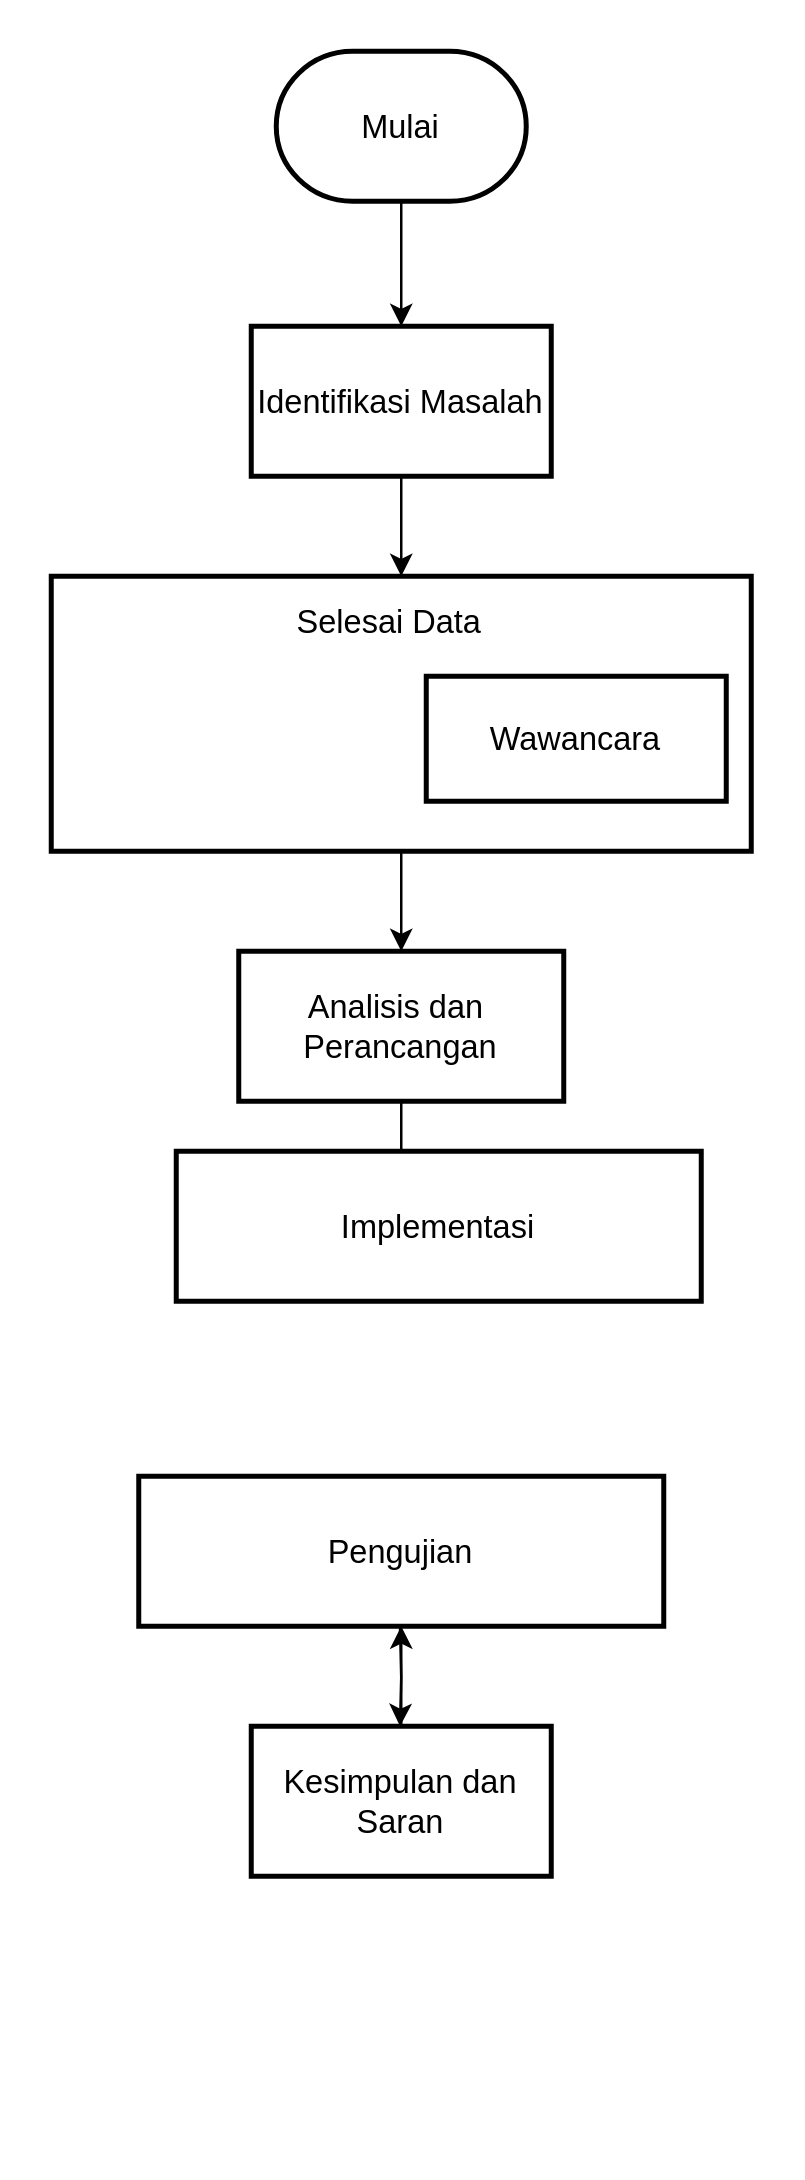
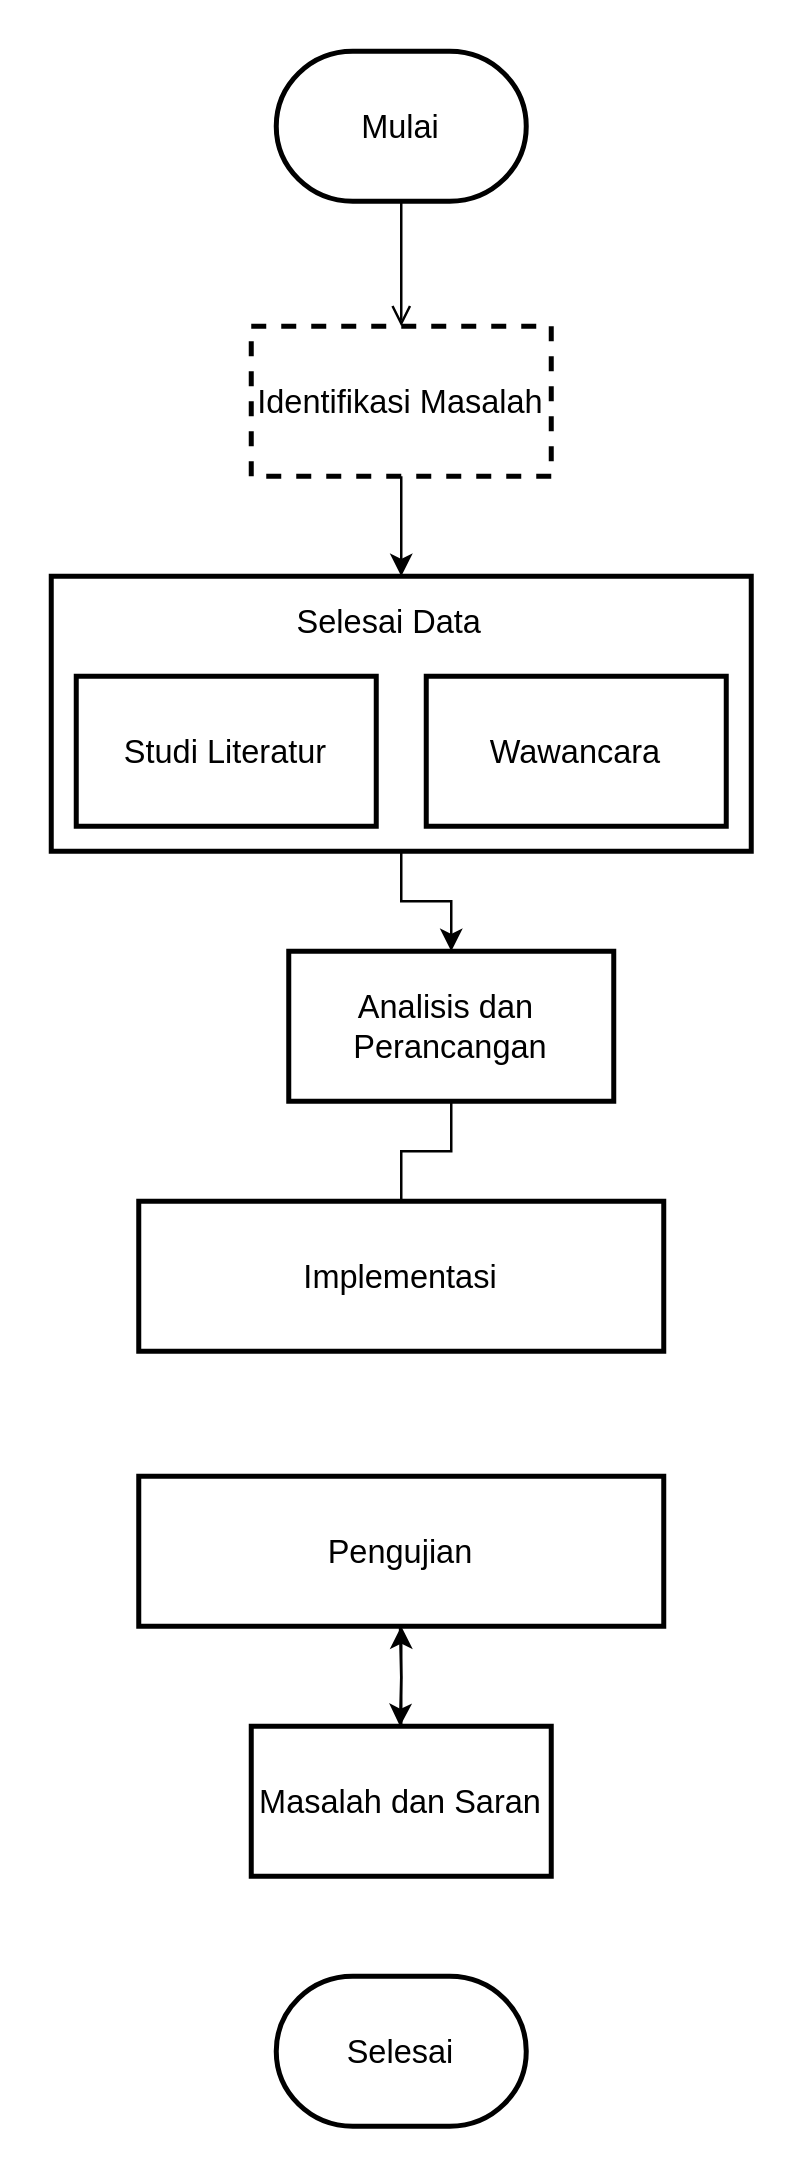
- <mxCell id="8" value="" style="endArrow=classic;html=1;exitX=0.5;exitY=1;exitDx=0;exitDy=0;exitPerimeter=0;" parent="1" source="2" target="10" edge="1"><mxGeometry width="50" height="50" relative="1" as="geometry"><mxPoint x="180" y="280" as="sourcePoint" /><mxPoint x="400" y="312" as="targetPoint" /></mxGeometry></mxCell>
+ <mxCell id="8" value="" style="endArrow=open;html=1;exitX=0.5;exitY=1;exitDx=0;exitDy=0;exitPerimeter=0;" parent="1" source="2" target="10" edge="1"><mxGeometry width="50" height="50" relative="1" as="geometry"><mxPoint x="180" y="280" as="sourcePoint" /><mxPoint x="400" y="312" as="targetPoint" /></mxGeometry></mxCell>
- <mxCell id="10" value="&lt;font style=&quot;font-size: 13px&quot;&gt;Identifikasi Masalah&lt;/font&gt;" style="rounded=0;whiteSpace=wrap;html=1;strokeWidth=2;" parent="1" vertex="1"><mxGeometry x="100" width="120" height="60" as="geometry" y="130" /></mxCell>
+ <mxCell id="10" value="&lt;font style=&quot;font-size: 13px&quot;&gt;Identifikasi Masalah&lt;/font&gt;" style="rounded=0;whiteSpace=wrap;html=1;strokeWidth=2;dashed=1;" parent="1" vertex="1"><mxGeometry x="100" width="120" height="60" as="geometry" y="130" /></mxCell>
- <mxCell id="14" value="&lt;font style=&quot;font-size: 13px&quot;&gt;Wawancara&lt;/font&gt;" style="rounded=0;whiteSpace=wrap;html=1;strokeWidth=2;" parent="11" vertex="1"><mxGeometry x="150" y="40" width="120" height="50" as="geometry" /></mxCell>
+ <mxCell id="14" value="&lt;font style=&quot;font-size: 13px&quot;&gt;Wawancara&lt;/font&gt;" style="rounded=0;whiteSpace=wrap;html=1;strokeWidth=2;" parent="11" vertex="1"><mxGeometry x="150" y="40" width="120" height="60" as="geometry" /></mxCell>
+ <mxCell id="13" value="&lt;font style=&quot;font-size: 13px&quot;&gt;Studi Literatur&lt;/font&gt;" style="rounded=0;whiteSpace=wrap;html=1;strokeWidth=2;" parent="11" vertex="1"><mxGeometry x="10" y="40" width="120" height="60" as="geometry" /></mxCell>
- <mxCell id="4" value="&lt;font style=&quot;font-size: 13px&quot;&gt;Analisis dan&amp;nbsp; Perancangan&lt;/font&gt;" style="rounded=0;whiteSpace=wrap;html=1;strokeWidth=2;" parent="1" vertex="1"><mxGeometry x="95" y="380" width="130" height="60" as="geometry" /></mxCell>
+ <mxCell id="4" value="&lt;font style=&quot;font-size: 13px&quot;&gt;Analisis dan&amp;nbsp; Perancangan&lt;/font&gt;" style="rounded=0;whiteSpace=wrap;html=1;strokeWidth=2;" parent="1" vertex="1"><mxGeometry x="115" y="380" width="130" height="60" as="geometry" /></mxCell>
- <mxCell id="5" value="&lt;font style=&quot;font-size: 13px&quot;&gt;Implementasi&lt;/font&gt;" style="rounded=0;whiteSpace=wrap;html=1;strokeWidth=2;" parent="1" vertex="1"><mxGeometry x="70" y="460" width="210" height="60" as="geometry" /></mxCell>
+ <mxCell id="5" value="&lt;font style=&quot;font-size: 13px&quot;&gt;Implementasi&lt;/font&gt;" style="rounded=0;whiteSpace=wrap;html=1;strokeWidth=2;" parent="1" vertex="1"><mxGeometry x="55" y="480" width="210" height="60" as="geometry" /></mxCell>
- <mxCell id="7" value="&lt;font style=&quot;font-size: 13px&quot;&gt;Kesimpulan dan Saran&lt;/font&gt;" style="rounded=0;whiteSpace=wrap;html=1;strokeWidth=2;" parent="1" vertex="1"><mxGeometry x="100" y="690" width="120" height="60" as="geometry" /></mxCell>
+ <mxCell id="7" value="&lt;font style=&quot;font-size: 13px&quot;&gt;Masalah dan Saran&lt;/font&gt;" style="rounded=0;whiteSpace=wrap;html=1;strokeWidth=2;" parent="1" vertex="1"><mxGeometry x="100" y="690" width="120" height="60" as="geometry" /></mxCell>
+ <mxCell id="9" value="&lt;font style=&quot;font-size: 13px&quot;&gt;Selesai&lt;/font&gt;" style="strokeWidth=2;html=1;shape=mxgraph.flowchart.terminator;whiteSpace=wrap;" parent="1" vertex="1"><mxGeometry x="110" y="790" width="100" height="60" as="geometry" /></mxCell>
